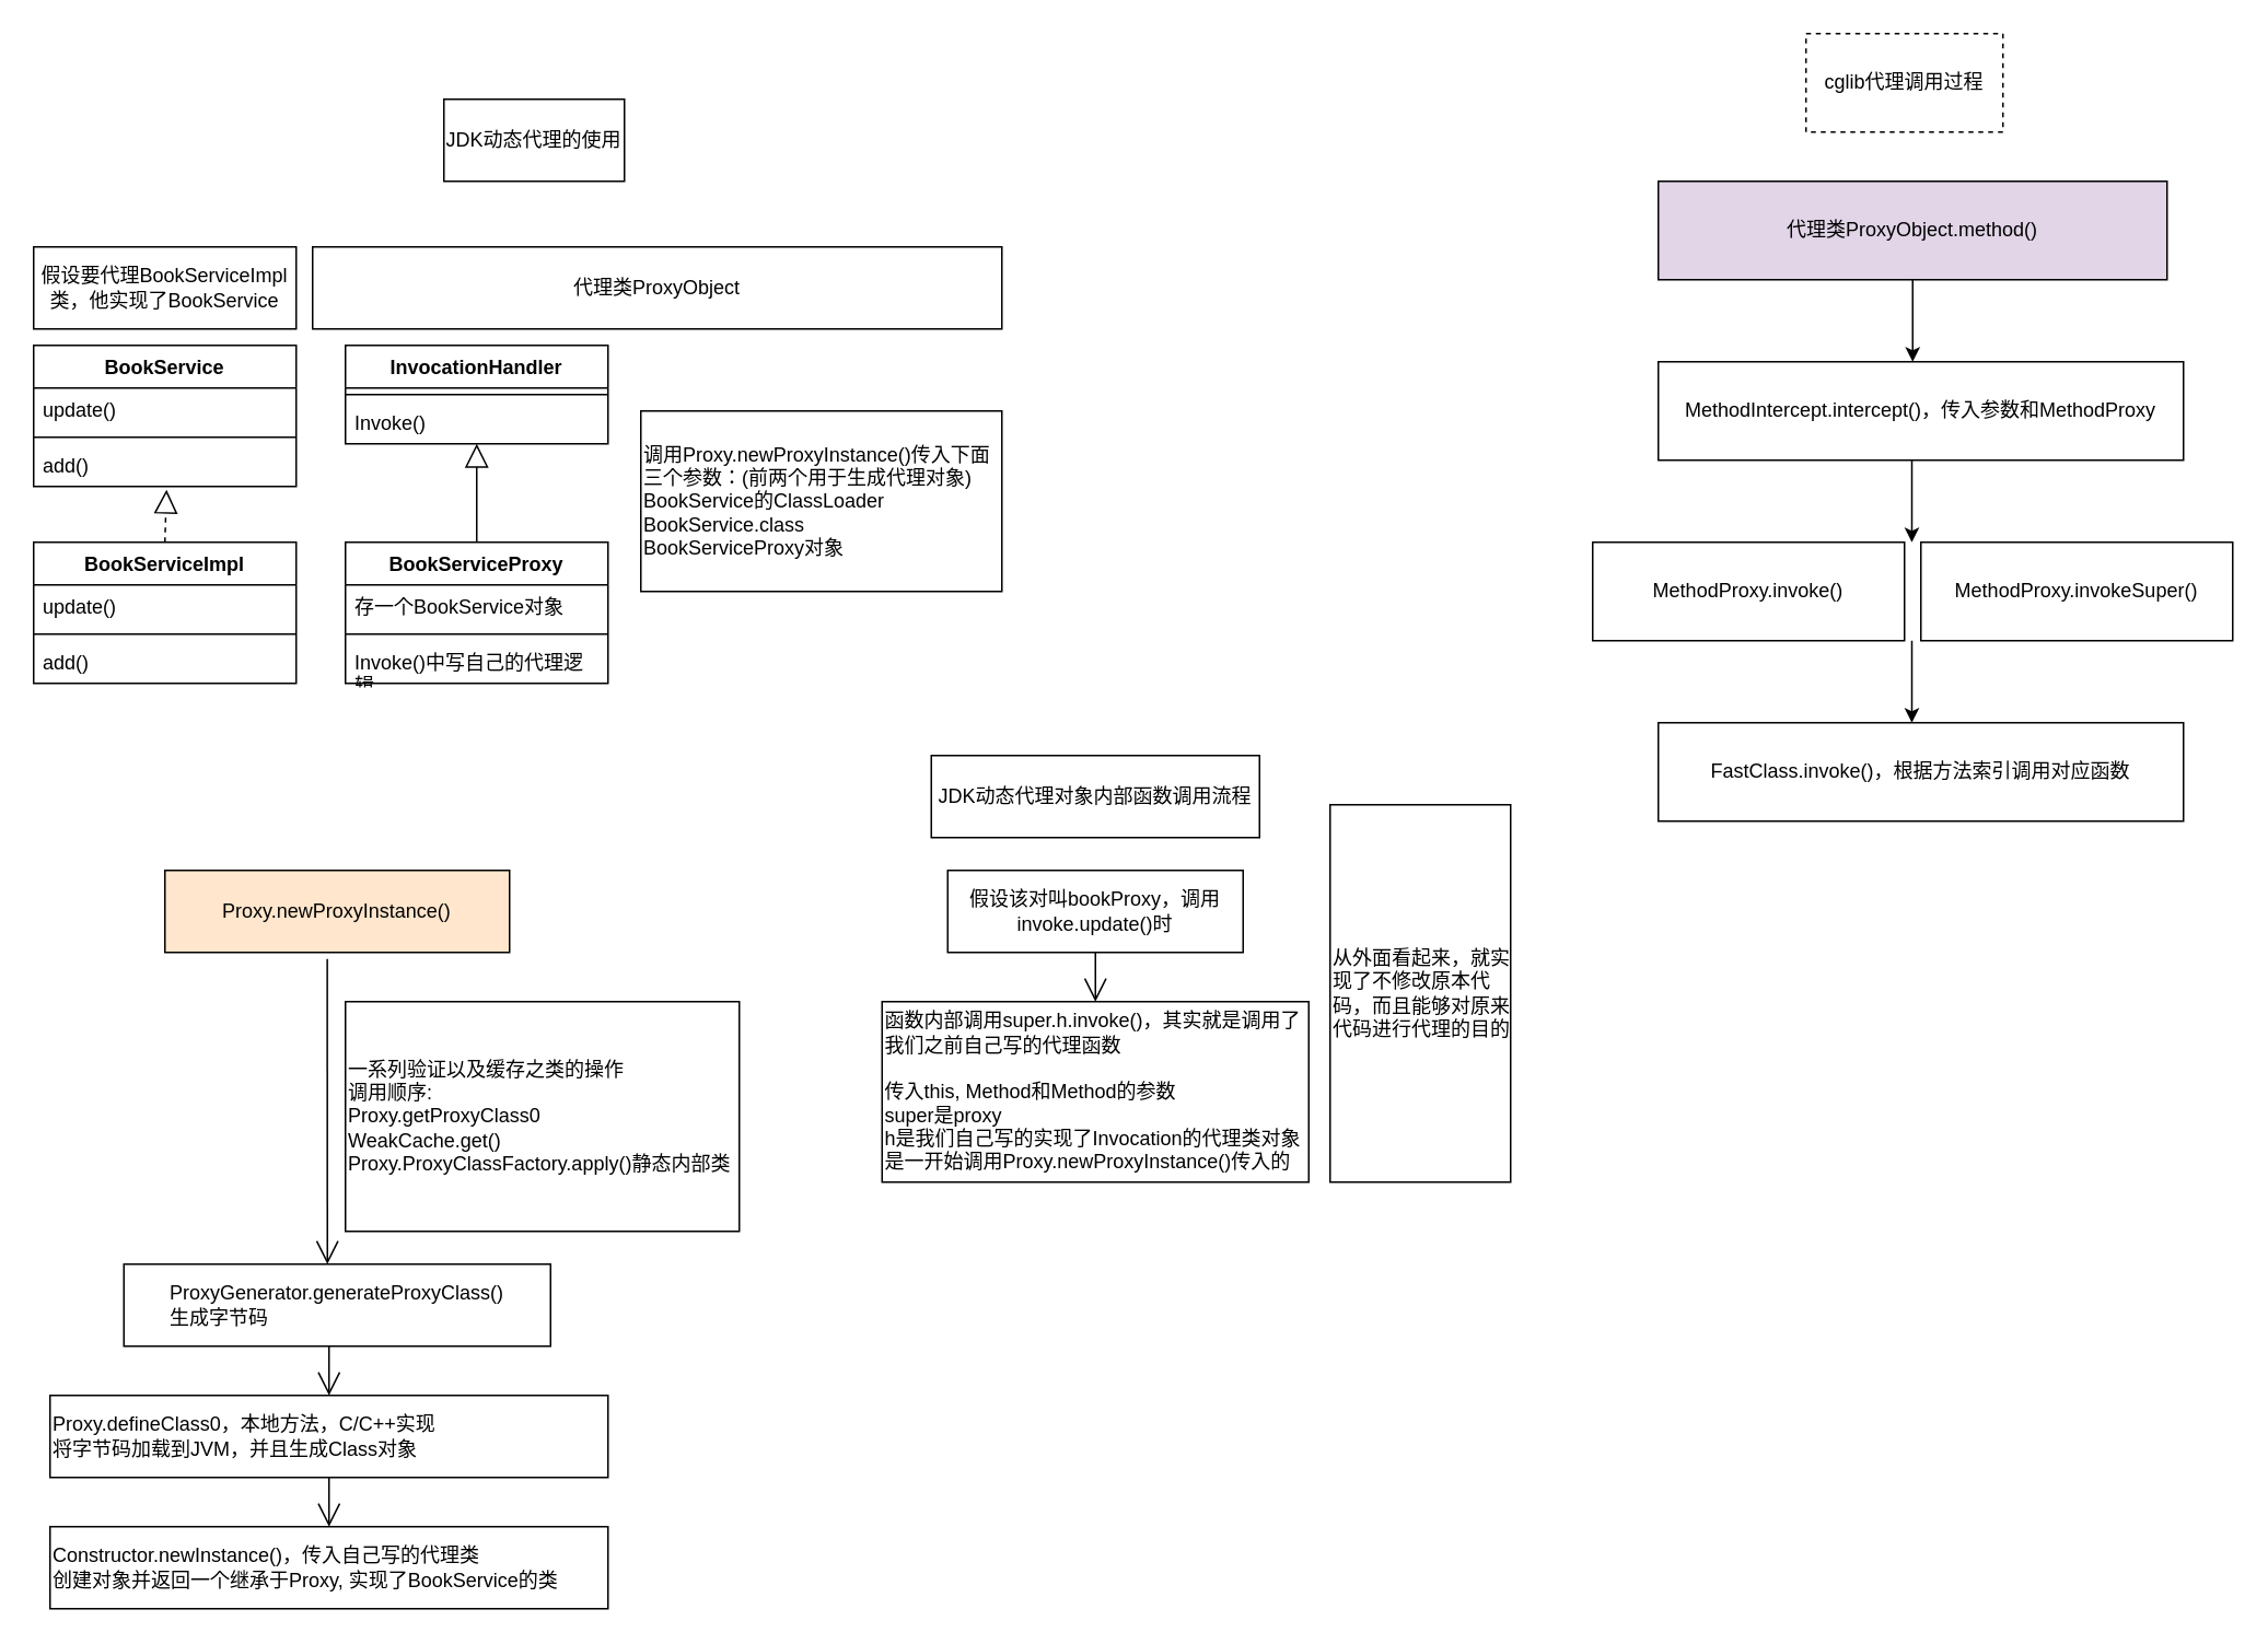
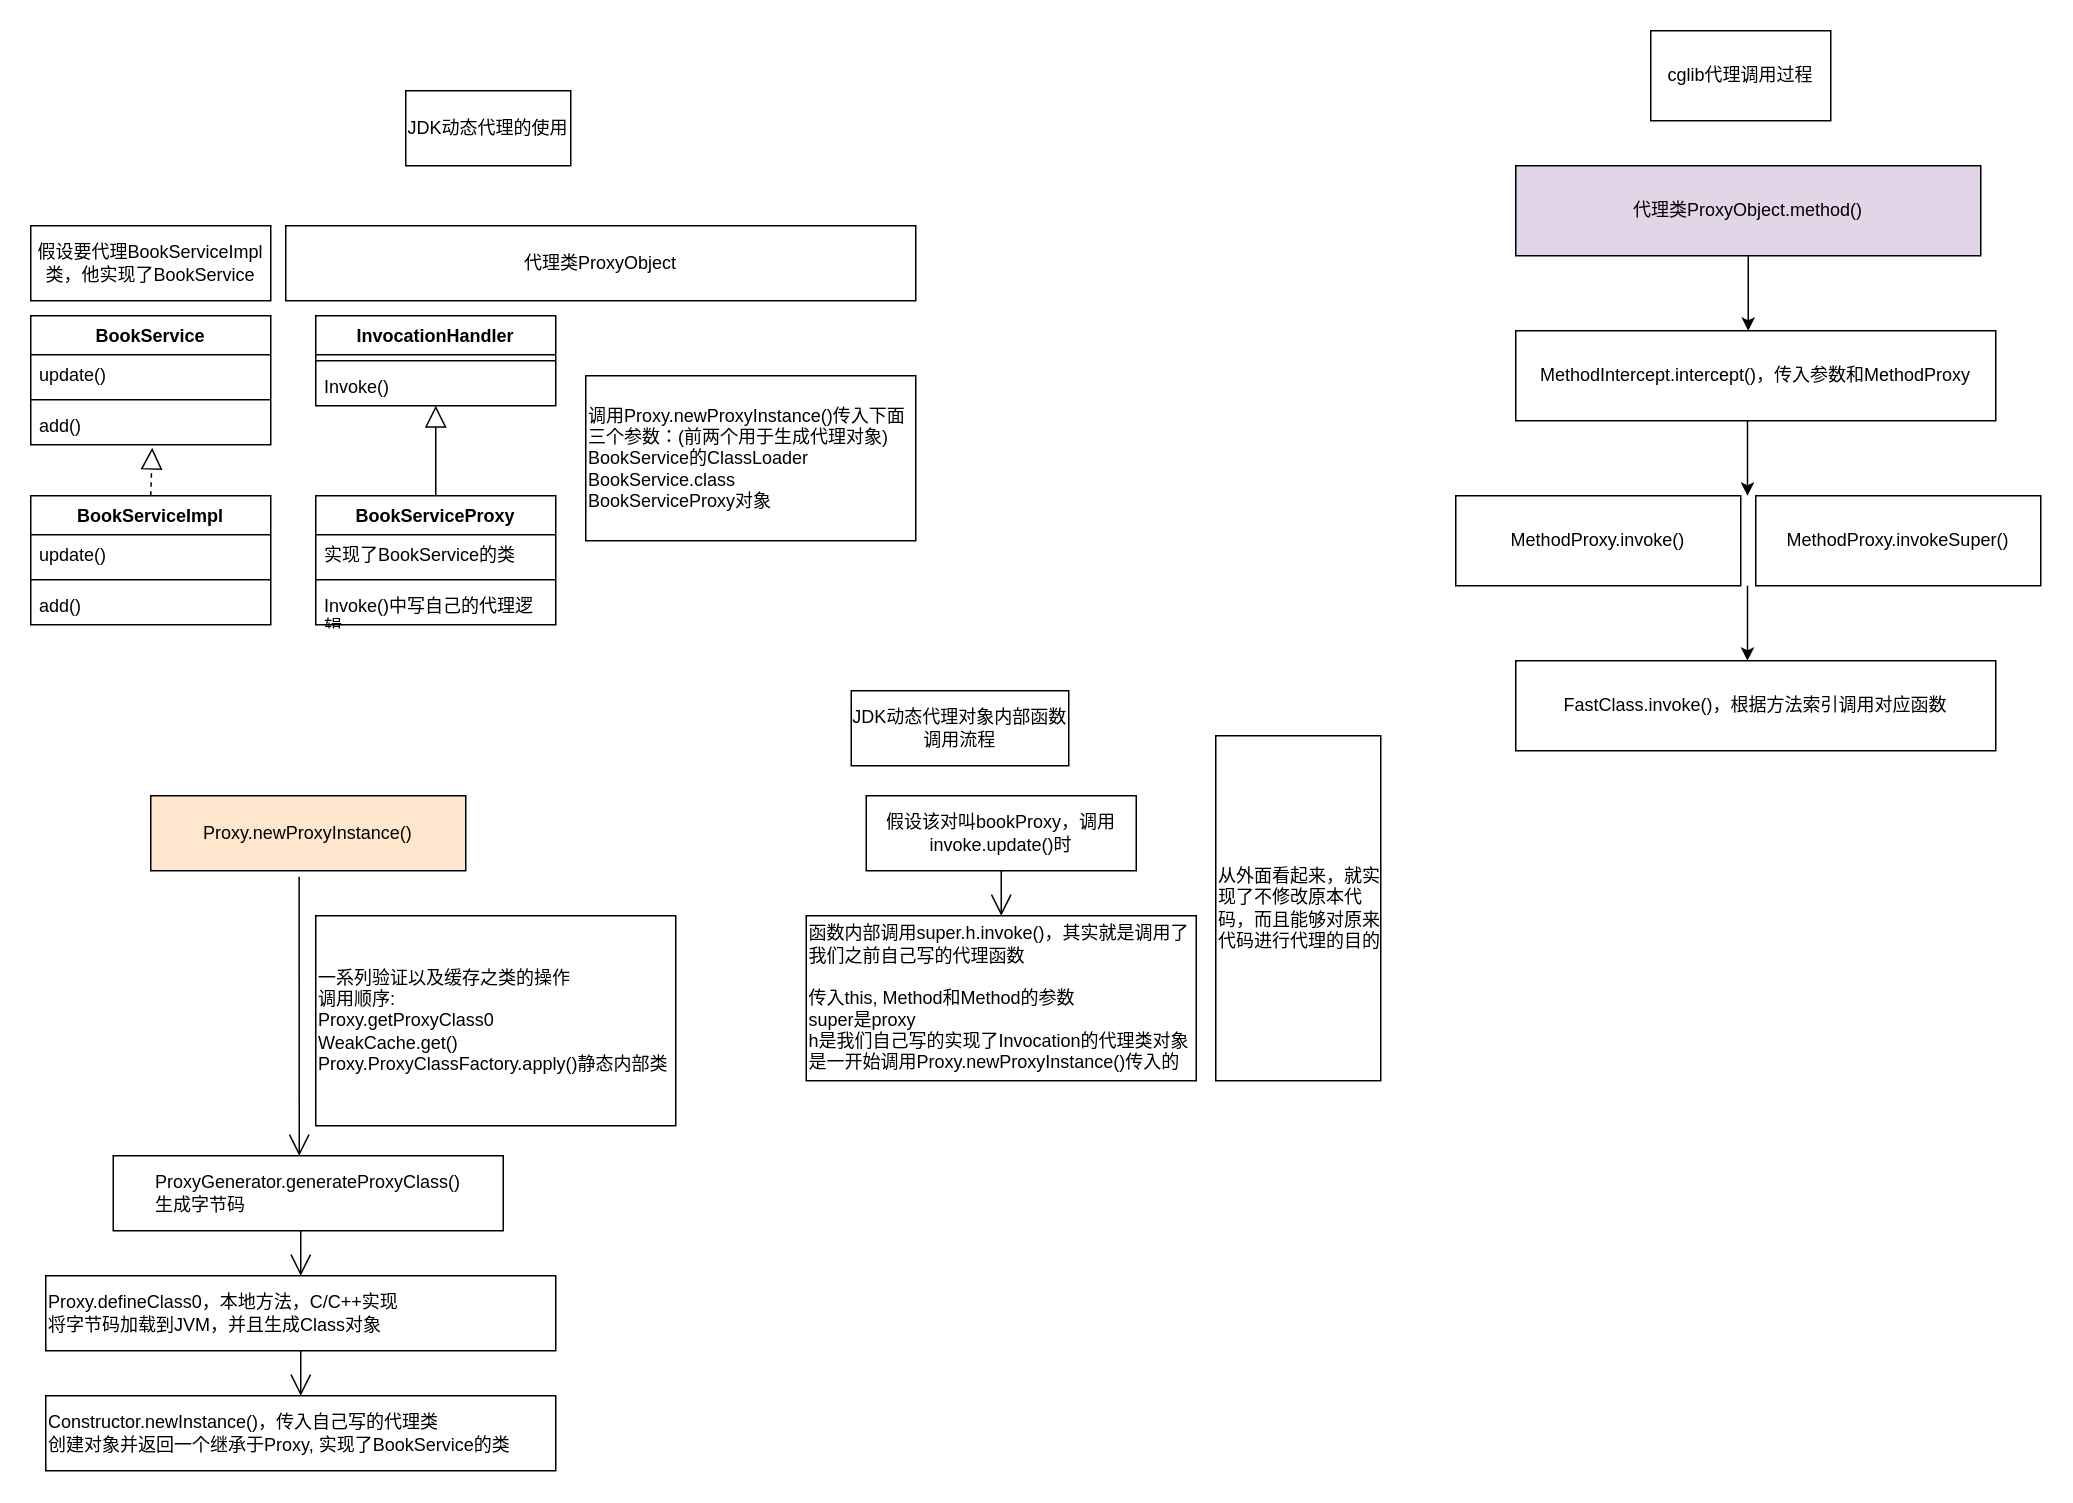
- <mxCell id="36" value="cglib代理调用过程" style="rounded=0;whiteSpace=wrap;html=1;dashed=1;" vertex="1" parent="1"><mxGeometry x="1100" y="20" width="120" height="60" as="geometry" /></mxCell>
+ <mxCell id="36" value="cglib代理调用过程" style="rounded=0;whiteSpace=wrap;html=1;" vertex="1" parent="1"><mxGeometry x="1100" y="20" width="120" height="60" as="geometry" /></mxCell>
- <mxCell id="15" value="存一个BookService对象" style="text;strokeColor=none;fillColor=none;align=left;verticalAlign=top;spacingLeft=4;spacingRight=4;overflow=hidden;rotatable=0;points=[[0,0.5],[1,0.5]];portConstraint=eastwest;whiteSpace=wrap;html=1;" parent="14" vertex="1"><mxGeometry y="26" width="160" height="26" as="geometry" /></mxCell>
+ <mxCell id="15" value="实现了BookService的类" style="text;strokeColor=none;fillColor=none;align=left;verticalAlign=top;spacingLeft=4;spacingRight=4;overflow=hidden;rotatable=0;points=[[0,0.5],[1,0.5]];portConstraint=eastwest;whiteSpace=wrap;html=1;" parent="14" vertex="1"><mxGeometry y="26" width="160" height="26" as="geometry" /></mxCell>
- <mxCell id="31" value="JDK动态代理对象内部函数调用流程" style="html=1;whiteSpace=wrap;" parent="1" vertex="1"><mxGeometry x="567" y="460" width="200" height="50" as="geometry" /></mxCell>
+ <mxCell id="31" value="JDK动态代理对象内部函数调用流程" style="html=1;whiteSpace=wrap;" parent="1" vertex="1"><mxGeometry x="567" y="460" width="145" height="50" as="geometry" /></mxCell>
